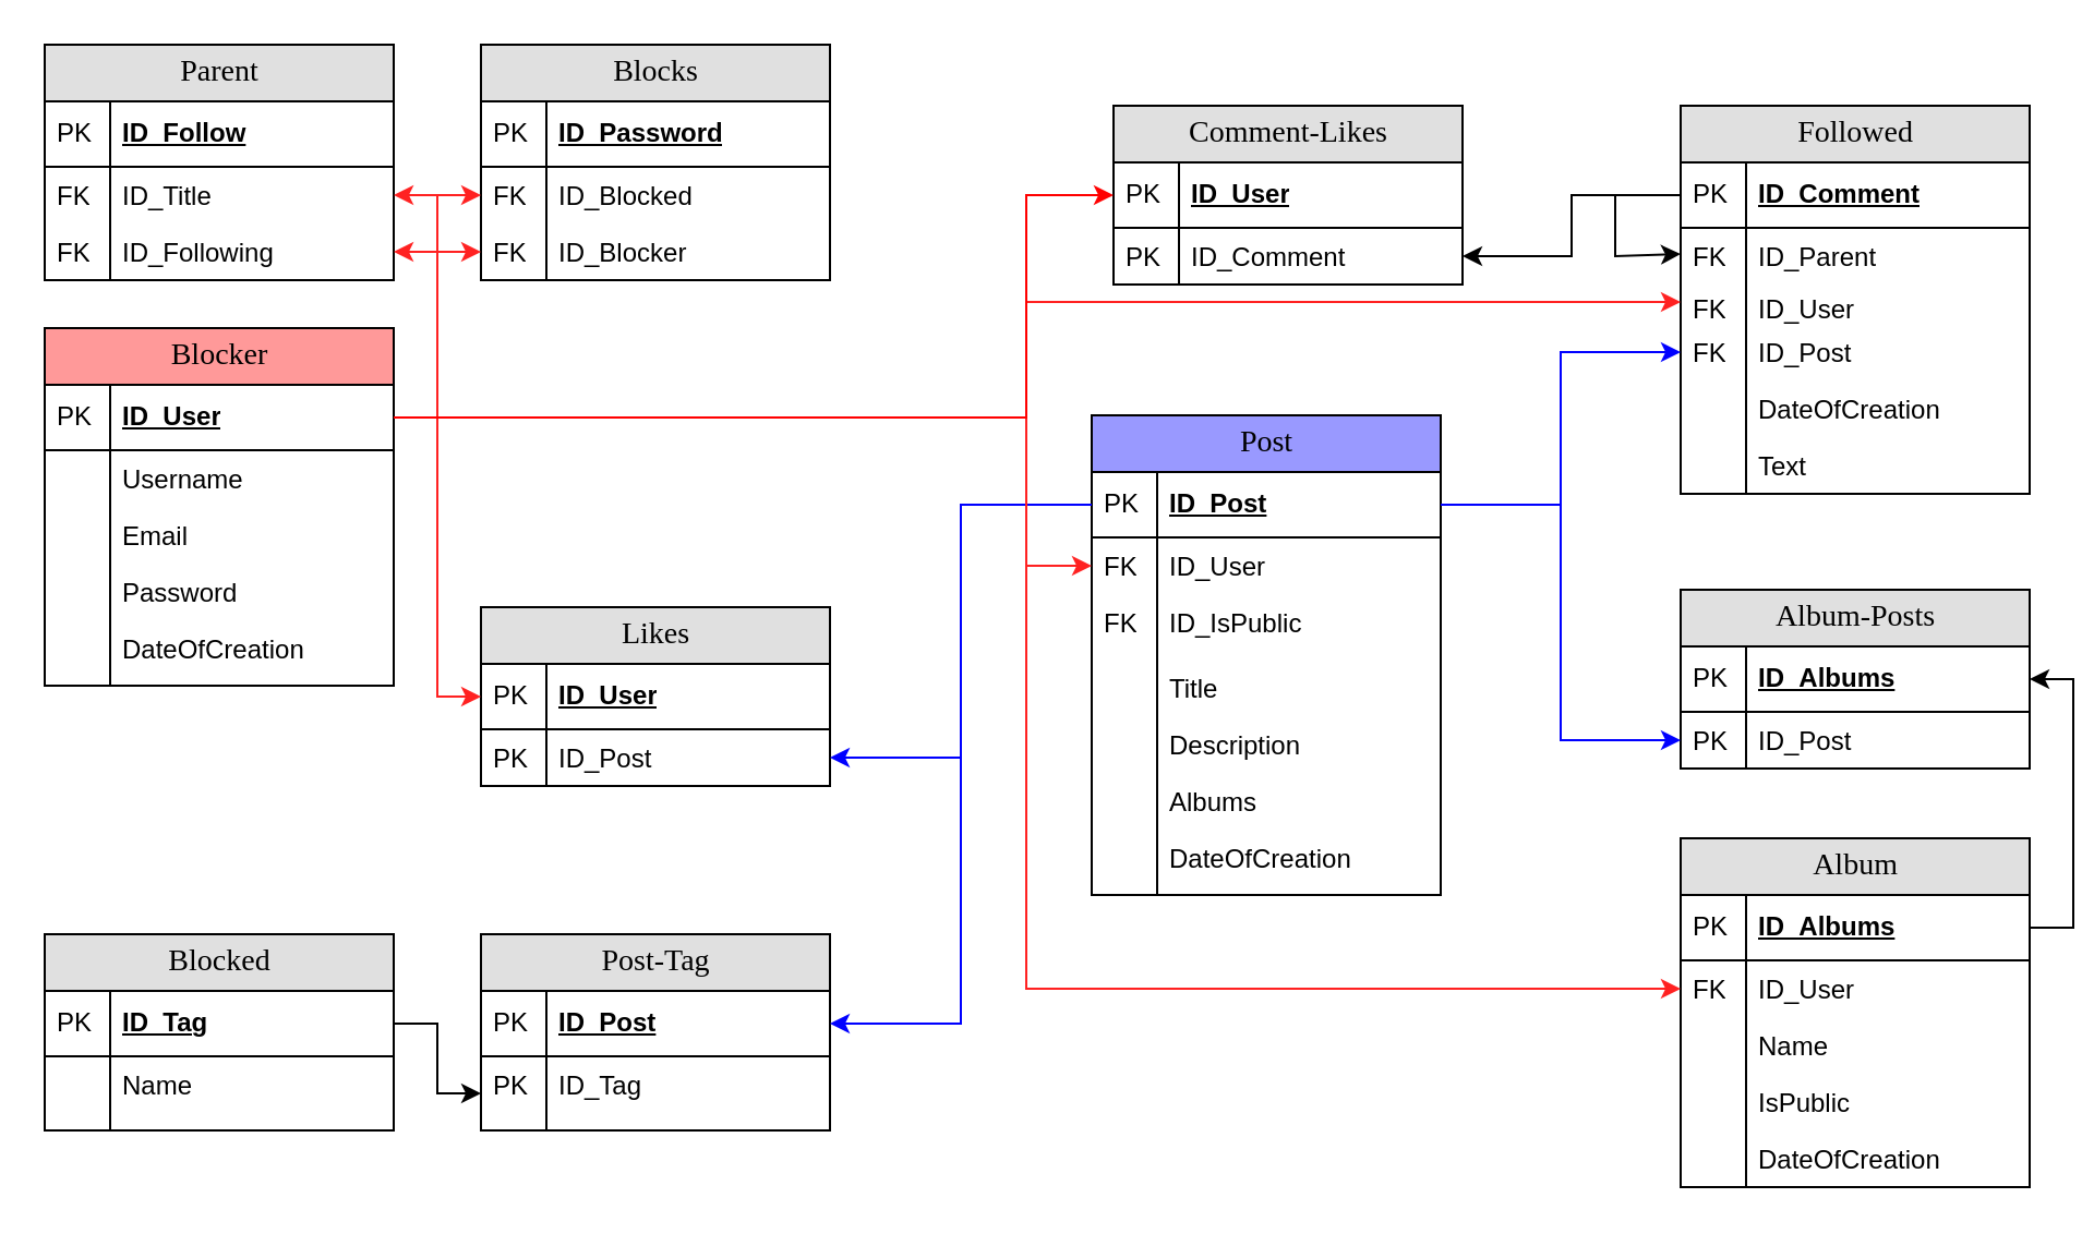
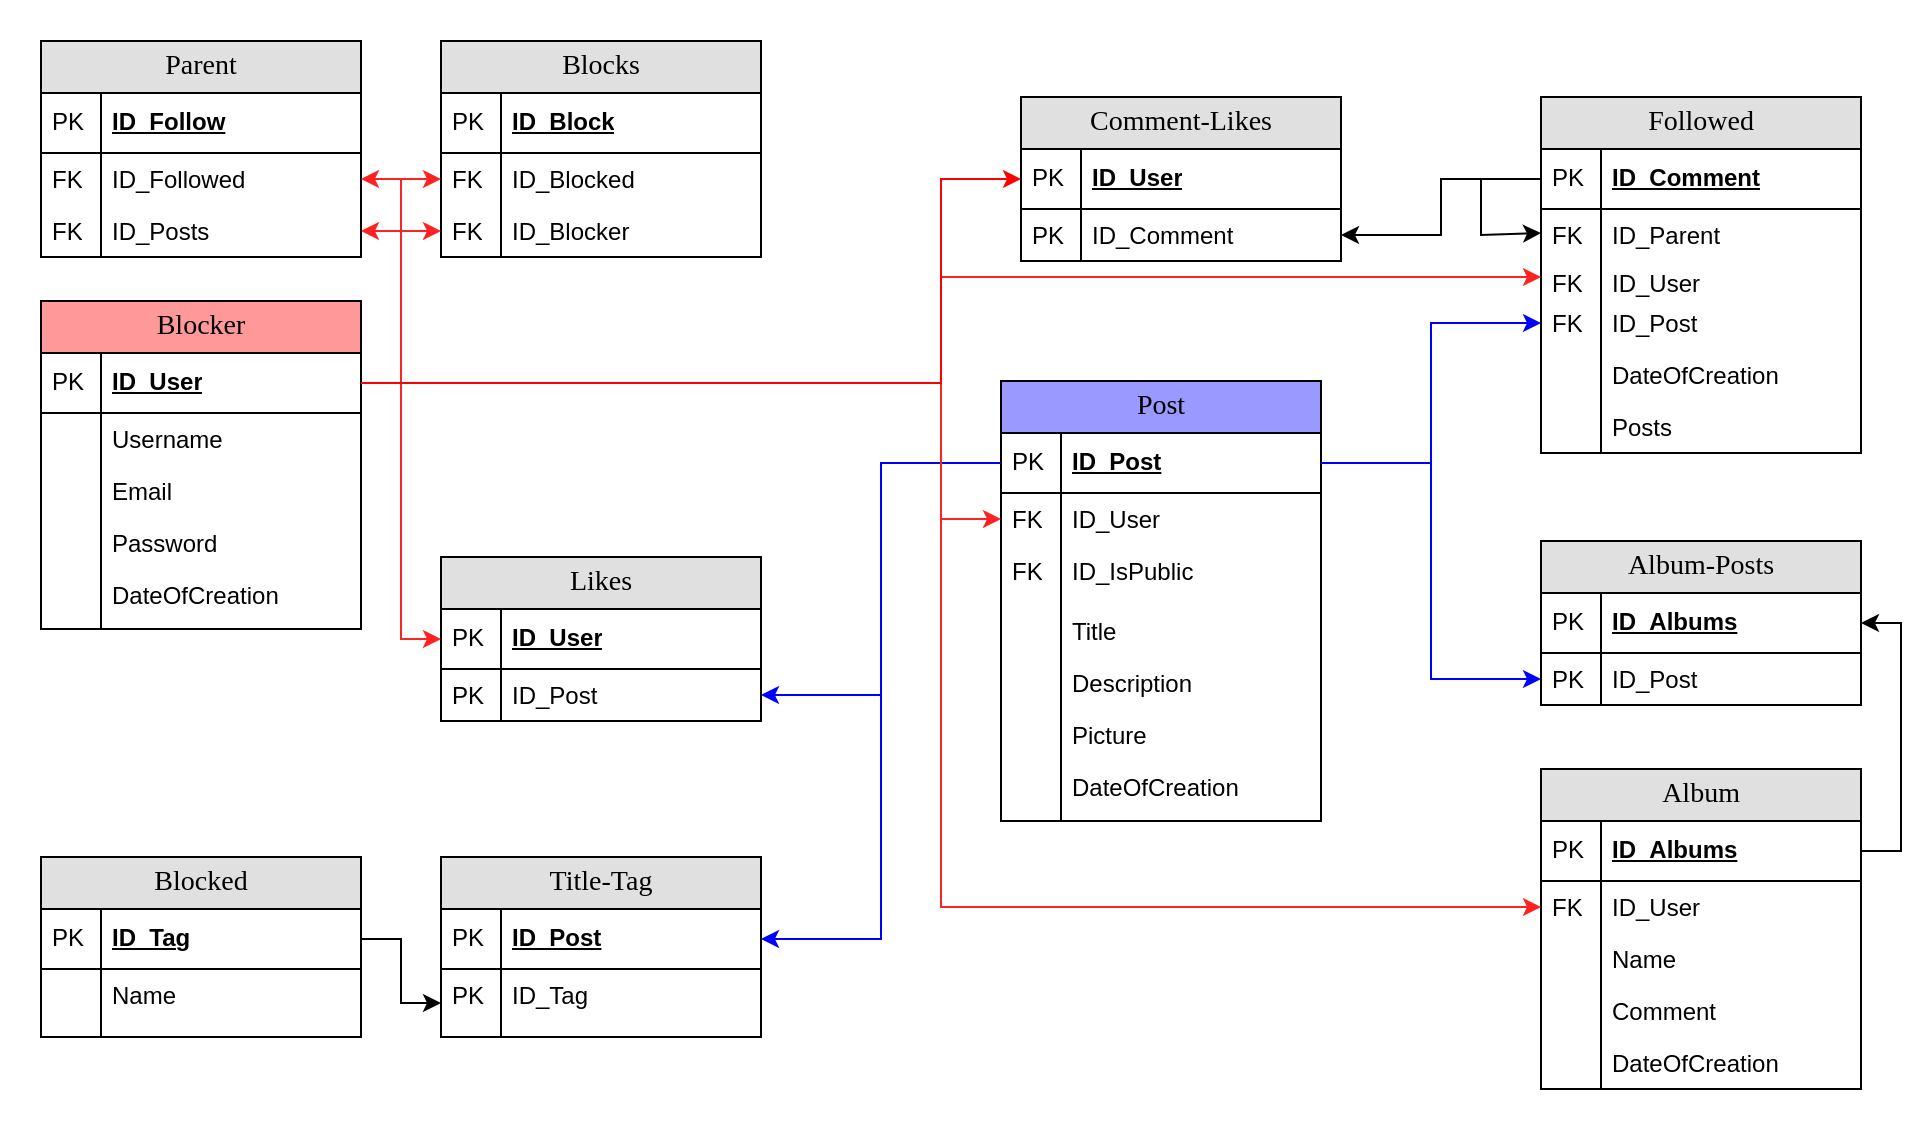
- <mxCell id="93" value="ID_Password" style="shape=partialRectangle;top=0;left=0;right=0;bottom=1;html=1;align=left;verticalAlign=middle;fillColor=none;spacingLeft=34;spacingRight=4;whiteSpace=wrap;overflow=hidden;rotatable=0;points=[[0,0.5],[1,0.5]];portConstraint=eastwest;dropTarget=0;fontStyle=5;" parent="92" vertex="1"><mxGeometry y="26" width="160" height="30" as="geometry" /></mxCell>
+ <mxCell id="93" value="ID_Block" style="shape=partialRectangle;top=0;left=0;right=0;bottom=1;html=1;align=left;verticalAlign=middle;fillColor=none;spacingLeft=34;spacingRight=4;whiteSpace=wrap;overflow=hidden;rotatable=0;points=[[0,0.5],[1,0.5]];portConstraint=eastwest;dropTarget=0;fontStyle=5;" parent="92" vertex="1"><mxGeometry y="26" width="160" height="30" as="geometry" /></mxCell>
- <mxCell id="76" value="ID_Title" style="shape=partialRectangle;top=0;left=0;right=0;bottom=0;html=1;align=left;verticalAlign=top;fillColor=none;spacingLeft=34;spacingRight=4;whiteSpace=wrap;overflow=hidden;rotatable=0;points=[[0,0.5],[1,0.5]];portConstraint=eastwest;dropTarget=0;" parent="73" vertex="1"><mxGeometry y="56" width="160" height="26" as="geometry" /></mxCell>
+ <mxCell id="76" value="ID_Followed" style="shape=partialRectangle;top=0;left=0;right=0;bottom=0;html=1;align=left;verticalAlign=top;fillColor=none;spacingLeft=34;spacingRight=4;whiteSpace=wrap;overflow=hidden;rotatable=0;points=[[0,0.5],[1,0.5]];portConstraint=eastwest;dropTarget=0;" parent="73" vertex="1"><mxGeometry y="56" width="160" height="26" as="geometry" /></mxCell>
- <mxCell id="78" value="ID_Following" style="shape=partialRectangle;top=0;left=0;right=0;bottom=0;html=1;align=left;verticalAlign=top;fillColor=none;spacingLeft=34;spacingRight=4;whiteSpace=wrap;overflow=hidden;rotatable=0;points=[[0,0.5],[1,0.5]];portConstraint=eastwest;dropTarget=0;" parent="73" vertex="1"><mxGeometry y="82" width="160" height="26" as="geometry" /></mxCell>
+ <mxCell id="78" value="ID_Posts" style="shape=partialRectangle;top=0;left=0;right=0;bottom=0;html=1;align=left;verticalAlign=top;fillColor=none;spacingLeft=34;spacingRight=4;whiteSpace=wrap;overflow=hidden;rotatable=0;points=[[0,0.5],[1,0.5]];portConstraint=eastwest;dropTarget=0;" parent="73" vertex="1"><mxGeometry y="82" width="160" height="26" as="geometry" /></mxCell>
- <mxCell id="51" value="Text" style="shape=partialRectangle;top=0;left=0;right=0;bottom=0;html=1;align=left;verticalAlign=top;fillColor=none;spacingLeft=34;spacingRight=4;whiteSpace=wrap;overflow=hidden;rotatable=0;points=[[0,0.5],[1,0.5]];portConstraint=eastwest;dropTarget=0;" parent="39" vertex="1"><mxGeometry y="152" width="160" height="26" as="geometry" /></mxCell>
+ <mxCell id="51" value="Posts" style="shape=partialRectangle;top=0;left=0;right=0;bottom=0;html=1;align=left;verticalAlign=top;fillColor=none;spacingLeft=34;spacingRight=4;whiteSpace=wrap;overflow=hidden;rotatable=0;points=[[0,0.5],[1,0.5]];portConstraint=eastwest;dropTarget=0;" parent="39" vertex="1"><mxGeometry y="152" width="160" height="26" as="geometry" /></mxCell>
- <mxCell id="35" value="Albums" style="shape=partialRectangle;top=0;left=0;right=0;bottom=0;html=1;align=left;verticalAlign=top;fillColor=none;spacingLeft=34;spacingRight=4;whiteSpace=wrap;overflow=hidden;rotatable=0;points=[[0,0.5],[1,0.5]];portConstraint=eastwest;dropTarget=0;" parent="24" vertex="1"><mxGeometry y="164" width="160" height="26" as="geometry" /></mxCell>
+ <mxCell id="35" value="Picture" style="shape=partialRectangle;top=0;left=0;right=0;bottom=0;html=1;align=left;verticalAlign=top;fillColor=none;spacingLeft=34;spacingRight=4;whiteSpace=wrap;overflow=hidden;rotatable=0;points=[[0,0.5],[1,0.5]];portConstraint=eastwest;dropTarget=0;" parent="24" vertex="1"><mxGeometry y="164" width="160" height="26" as="geometry" /></mxCell>
- <mxCell id="58" value="Post-Tag" style="swimlane;html=1;fontStyle=0;childLayout=stackLayout;horizontal=1;startSize=26;fillColor=#e0e0e0;horizontalStack=0;resizeParent=1;resizeLast=0;collapsible=1;marginBottom=0;swimlaneFillColor=#ffffff;align=center;rounded=0;shadow=0;comic=0;labelBackgroundColor=none;strokeWidth=1;fontFamily=Verdana;fontSize=14" parent="1" vertex="1"><mxGeometry x="220" y="428" width="160" height="90" as="geometry"><mxRectangle x="60" y="860" width="60" height="26" as="alternateBounds" /></mxGeometry></mxCell>
+ <mxCell id="58" value="Title-Tag" style="swimlane;html=1;fontStyle=0;childLayout=stackLayout;horizontal=1;startSize=26;fillColor=#e0e0e0;horizontalStack=0;resizeParent=1;resizeLast=0;collapsible=1;marginBottom=0;swimlaneFillColor=#ffffff;align=center;rounded=0;shadow=0;comic=0;labelBackgroundColor=none;strokeWidth=1;fontFamily=Verdana;fontSize=14" parent="1" vertex="1"><mxGeometry x="220" y="428" width="160" height="90" as="geometry"><mxRectangle x="60" y="860" width="60" height="26" as="alternateBounds" /></mxGeometry></mxCell>
- <mxCell id="20" value="IsPublic" style="shape=partialRectangle;top=0;left=0;right=0;bottom=0;html=1;align=left;verticalAlign=top;fillColor=none;spacingLeft=34;spacingRight=4;whiteSpace=wrap;overflow=hidden;rotatable=0;points=[[0,0.5],[1,0.5]];portConstraint=eastwest;dropTarget=0;" parent="13" vertex="1"><mxGeometry y="108" width="160" height="26" as="geometry" /></mxCell>
+ <mxCell id="20" value="Comment" style="shape=partialRectangle;top=0;left=0;right=0;bottom=0;html=1;align=left;verticalAlign=top;fillColor=none;spacingLeft=34;spacingRight=4;whiteSpace=wrap;overflow=hidden;rotatable=0;points=[[0,0.5],[1,0.5]];portConstraint=eastwest;dropTarget=0;" parent="13" vertex="1"><mxGeometry y="108" width="160" height="26" as="geometry" /></mxCell>
